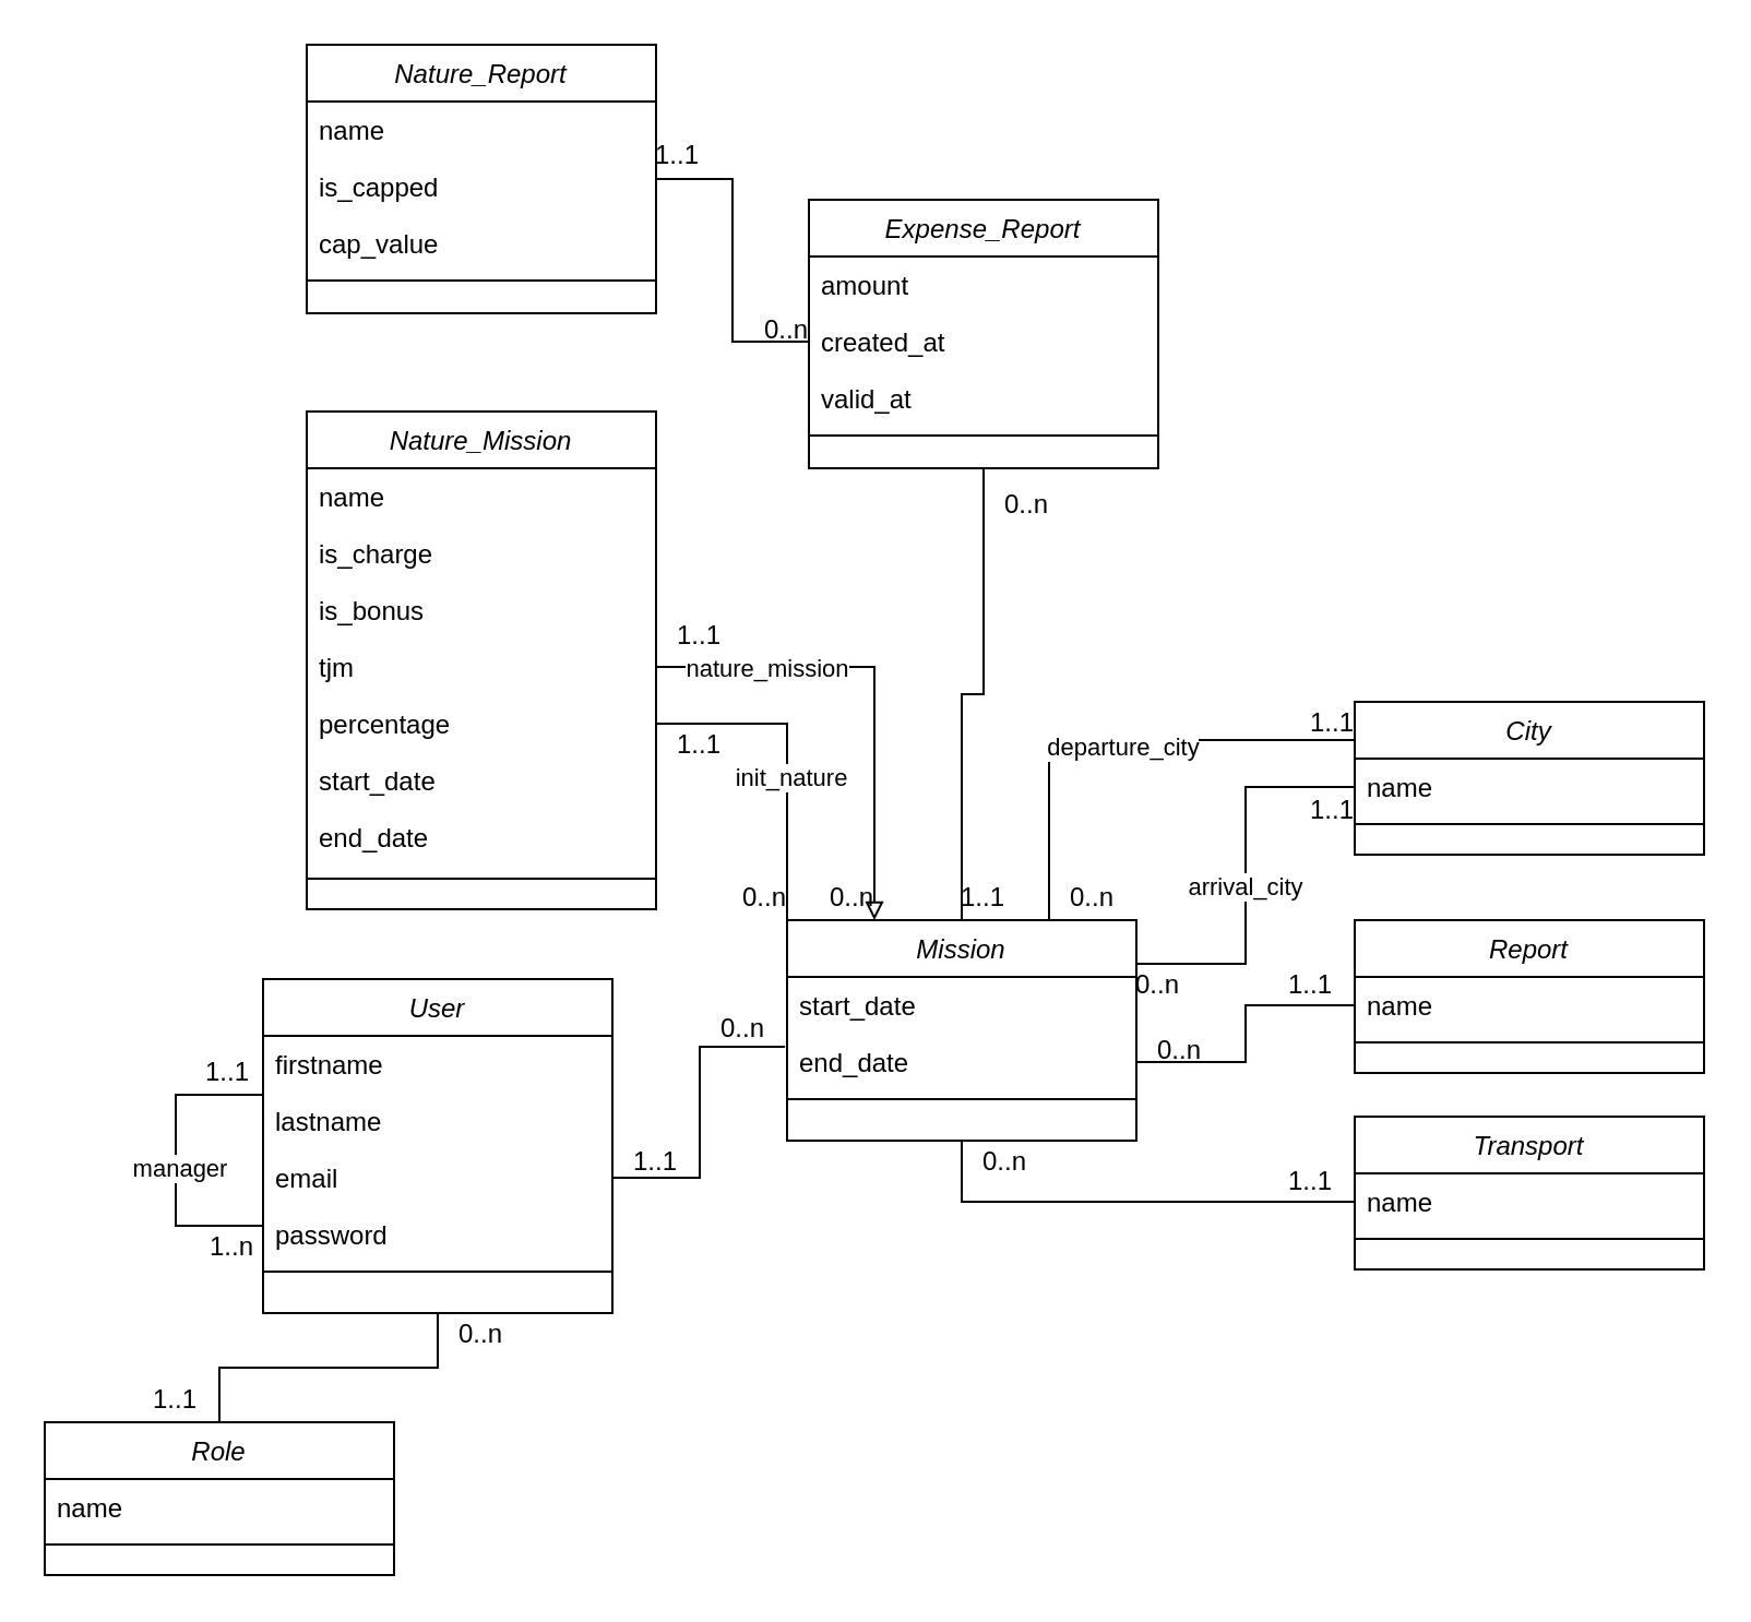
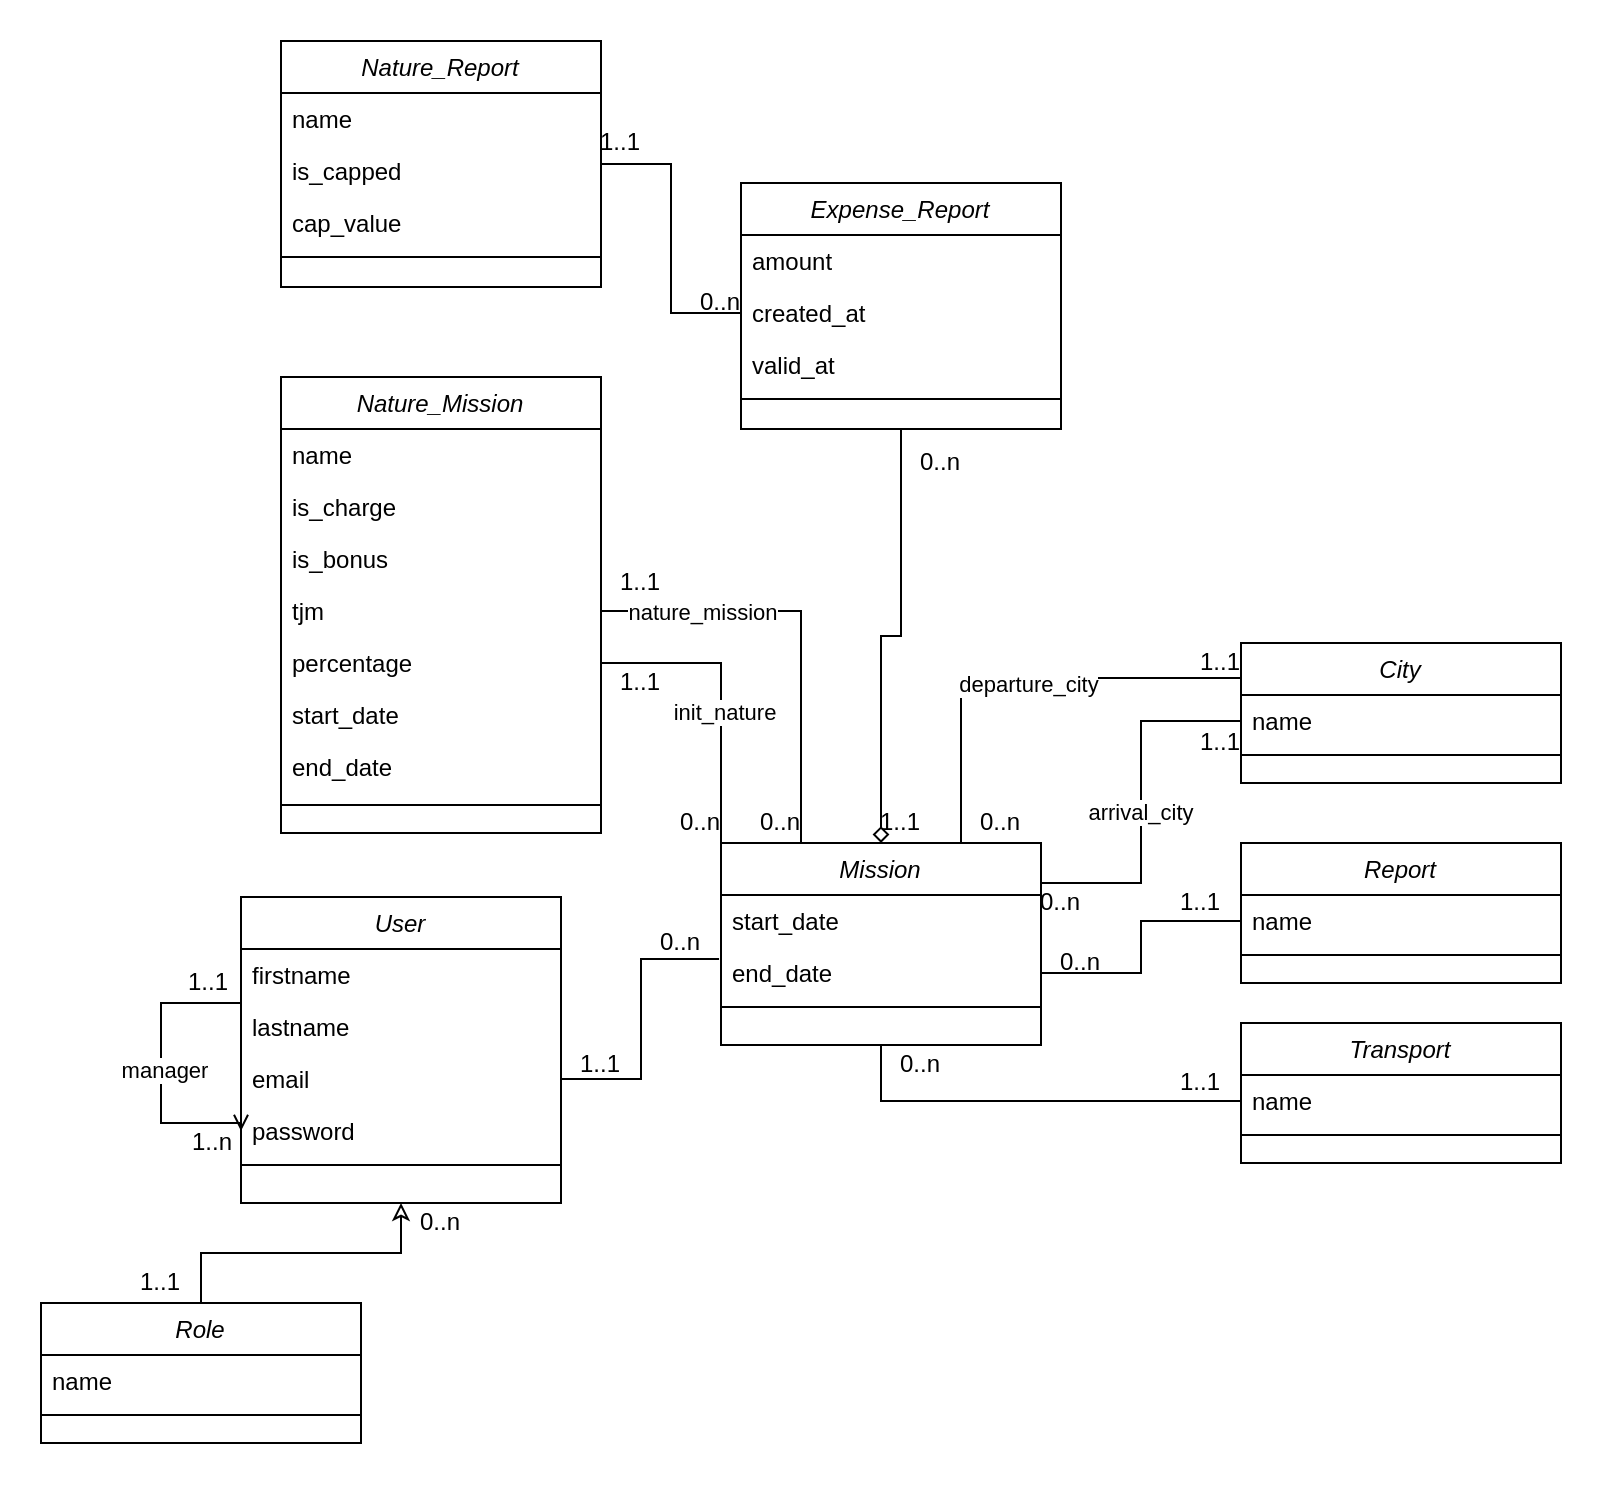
- <mxCell id="49" style="edgeStyle=orthogonalEdgeStyle;rounded=0;orthogonalLoop=1;jettySize=auto;html=1;exitX=1;exitY=0.5;exitDx=0;exitDy=0;entryX=0.25;entryY=0;entryDx=0;entryDy=0;endArrow=block;endFill=0;" parent="1" source="38" target="11" edge="1"><mxGeometry relative="1" as="geometry" /></mxCell>
+ <mxCell id="49" style="edgeStyle=orthogonalEdgeStyle;rounded=0;orthogonalLoop=1;jettySize=auto;html=1;exitX=1;exitY=0.5;exitDx=0;exitDy=0;entryX=0.25;entryY=0;entryDx=0;entryDy=0;endArrow=none;endFill=0;" parent="1" source="38" target="11" edge="1"><mxGeometry relative="1" as="geometry" /></mxCell>
- <mxCell id="43" style="edgeStyle=orthogonalEdgeStyle;rounded=0;orthogonalLoop=1;jettySize=auto;html=1;exitX=0.5;exitY=1;exitDx=0;exitDy=0;endArrow=none;endFill=0;" parent="1" source="44" target="11" edge="1"><mxGeometry relative="1" as="geometry" /></mxCell>
+ <mxCell id="43" style="edgeStyle=orthogonalEdgeStyle;rounded=0;orthogonalLoop=1;jettySize=auto;html=1;exitX=0.5;exitY=1;exitDx=0;exitDy=0;endArrow=diamond;endFill=0;" parent="1" source="44" target="11" edge="1"><mxGeometry relative="1" as="geometry" /></mxCell>
- <mxCell id="9" style="edgeStyle=orthogonalEdgeStyle;rounded=0;orthogonalLoop=1;jettySize=auto;html=1;exitX=0;exitY=0.5;exitDx=0;exitDy=0;entryX=0;entryY=0.5;entryDx=0;entryDy=0;endArrow=none;endFill=0;" parent="3" source="4" target="7" edge="1"><mxGeometry relative="1" as="geometry"><Array as="points"><mxPoint y="53" /><mxPoint x="-40" y="53" /><mxPoint x="-40" y="113" /><mxPoint y="113" /></Array></mxGeometry></mxCell>
+ <mxCell id="9" style="edgeStyle=orthogonalEdgeStyle;rounded=0;orthogonalLoop=1;jettySize=auto;html=1;exitX=0;exitY=0.5;exitDx=0;exitDy=0;entryX=0;entryY=0.5;entryDx=0;entryDy=0;endArrow=open;endFill=0;" parent="3" source="4" target="7" edge="1"><mxGeometry relative="1" as="geometry"><Array as="points"><mxPoint y="53" /><mxPoint x="-40" y="53" /><mxPoint x="-40" y="113" /><mxPoint y="113" /></Array></mxGeometry></mxCell>
- <mxCell id="29" style="edgeStyle=orthogonalEdgeStyle;rounded=0;orthogonalLoop=1;jettySize=auto;html=1;exitX=0.5;exitY=0;exitDx=0;exitDy=0;entryX=0.5;entryY=1;entryDx=0;entryDy=0;endArrow=none;endFill=0;" parent="1" source="30" target="3" edge="1"><mxGeometry relative="1" as="geometry" /></mxCell>
+ <mxCell id="29" style="edgeStyle=orthogonalEdgeStyle;rounded=0;orthogonalLoop=1;jettySize=auto;html=1;exitX=0.5;exitY=0;exitDx=0;exitDy=0;entryX=0.5;entryY=1;entryDx=0;entryDy=0;endArrow=classic;endFill=0;" parent="1" source="30" target="3" edge="1"><mxGeometry relative="1" as="geometry" /></mxCell>
